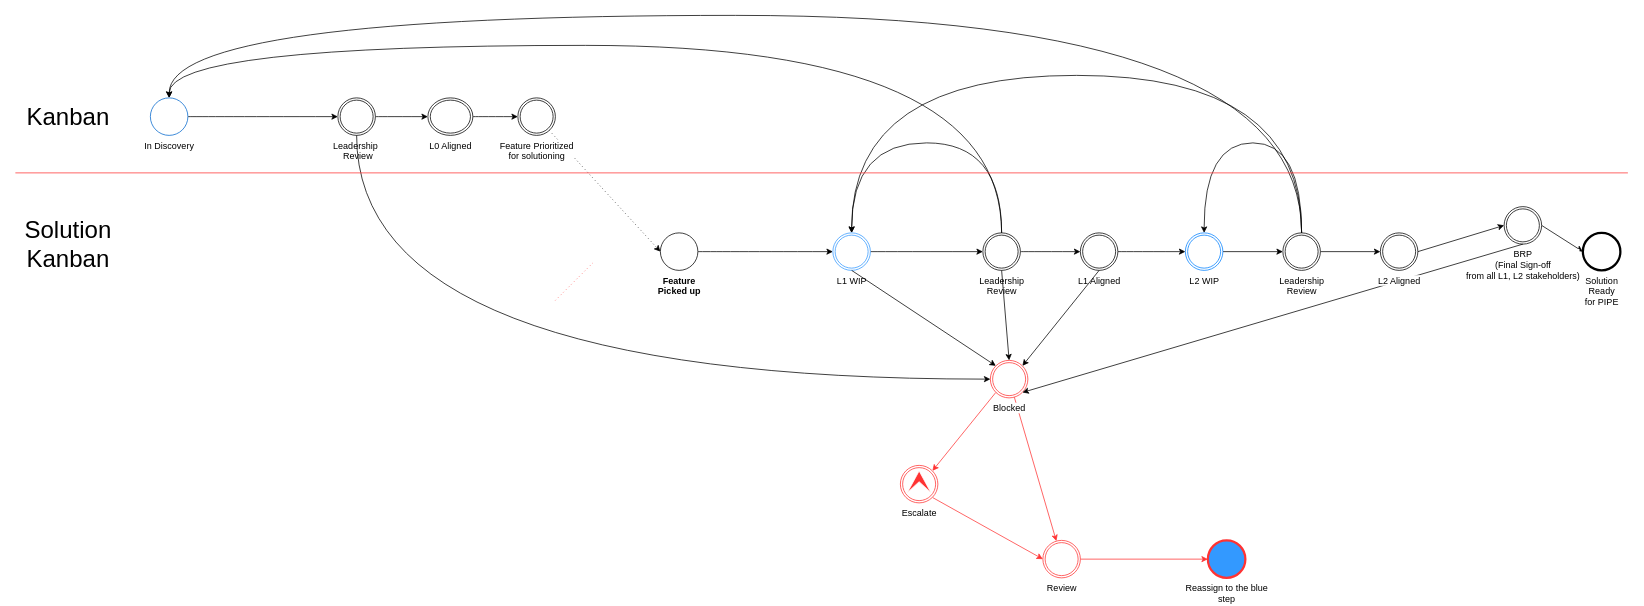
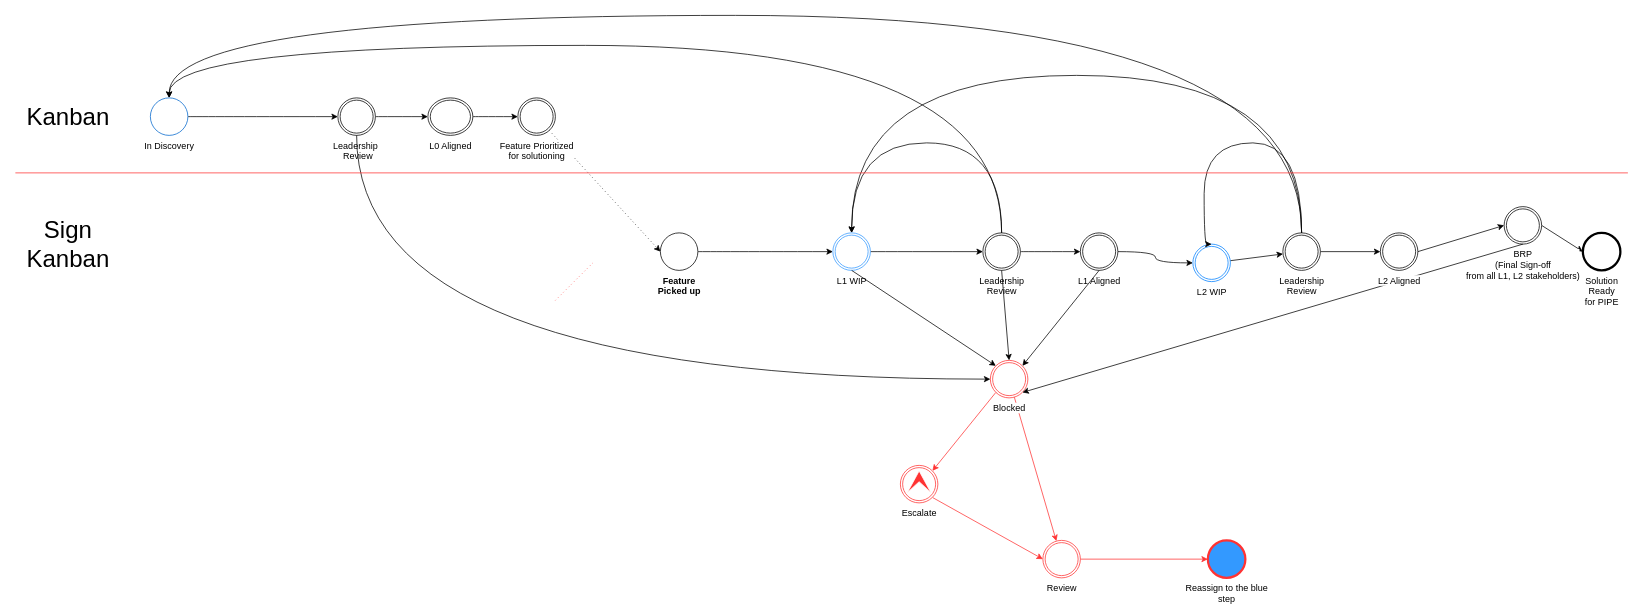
- <mxCell id="47" value="&lt;font style=&quot;font-size: 32px&quot;&gt;Solution&lt;br&gt;Kanban&lt;br&gt;&lt;/font&gt;" style="text;html=1;align=center;verticalAlign=middle;resizable=0;points=[];autosize=1;" vertex="1" parent="1"><mxGeometry x="25" y="300" width="130" height="50" as="geometry" /></mxCell>
+ <mxCell id="47" value="&lt;font style=&quot;font-size: 32px&quot;&gt;Sign&lt;br&gt;Kanban&lt;br&gt;&lt;/font&gt;" style="text;html=1;align=center;verticalAlign=middle;resizable=0;points=[];autosize=1;" vertex="1" parent="1"><mxGeometry x="25" y="300" width="130" height="50" as="geometry" /></mxCell>
- <mxCell id="14" value="L2 WIP" style="shape=mxgraph.bpmn.shape;html=1;verticalLabelPosition=bottom;labelBackgroundColor=#ffffff;verticalAlign=top;align=center;perimeter=ellipsePerimeter;outlineConnect=0;outline=throwing;symbol=general;strokeColor=#007FFF;" vertex="1" parent="1"><mxGeometry x="1580" y="310" width="50" height="50" as="geometry" /></mxCell>
+ <mxCell id="14" value="L2 WIP" style="shape=mxgraph.bpmn.shape;html=1;verticalLabelPosition=bottom;labelBackgroundColor=#ffffff;verticalAlign=top;align=center;perimeter=ellipsePerimeter;outlineConnect=0;outline=throwing;symbol=general;strokeColor=#007FFF;" vertex="1" parent="1"><mxGeometry x="1590" y="325" width="50" height="50" as="geometry" /></mxCell>
